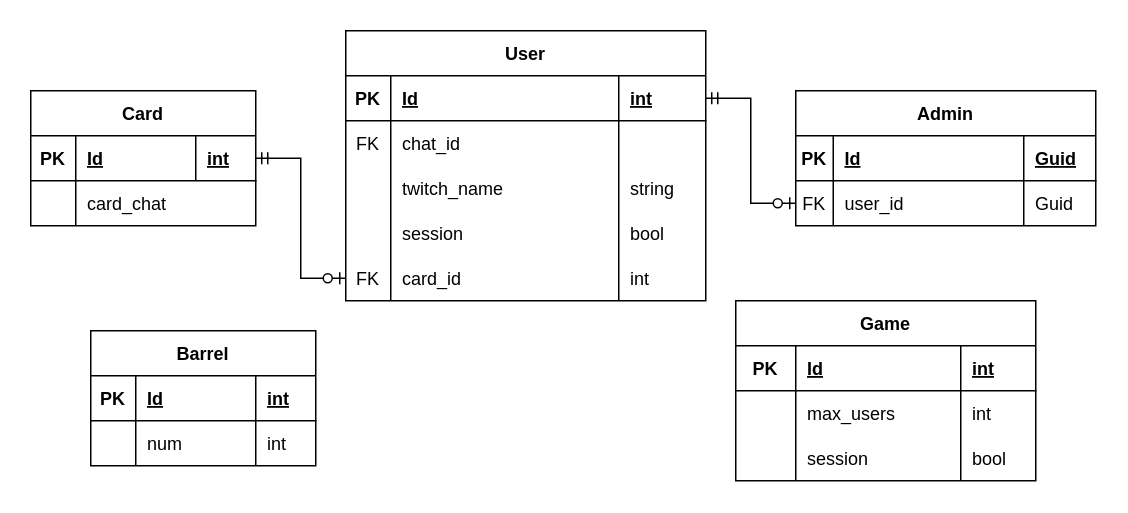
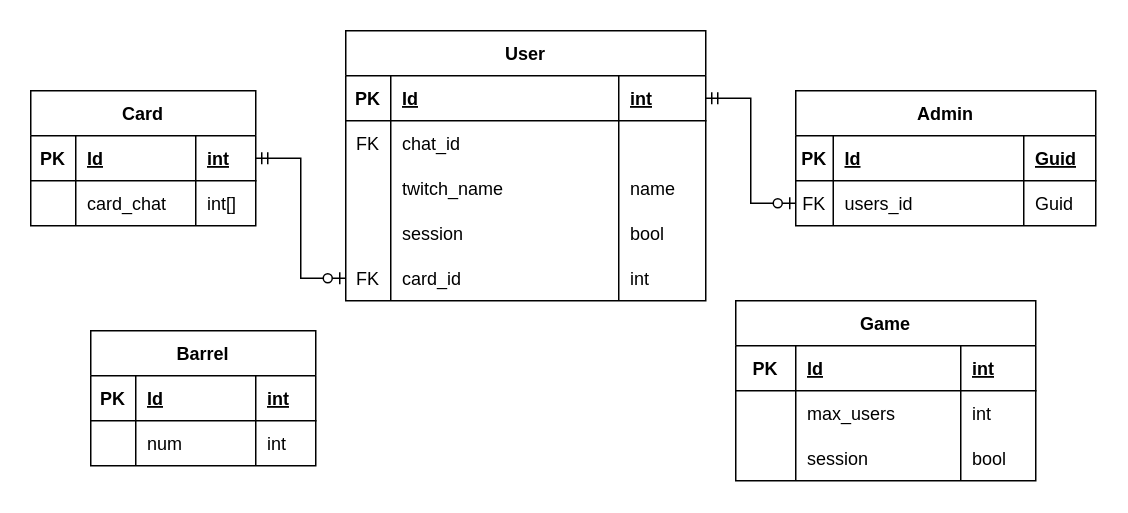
- <mxCell id="53" value="string" style="shape=partialRectangle;connectable=0;fillColor=none;top=0;left=0;bottom=0;right=0;align=left;spacingLeft=6;overflow=hidden;" parent="50" vertex="1"><mxGeometry x="182" width="58" height="30" as="geometry"><mxRectangle width="58" height="30" as="alternateBounds" /></mxGeometry></mxCell>
+ <mxCell id="53" value="name" style="shape=partialRectangle;connectable=0;fillColor=none;top=0;left=0;bottom=0;right=0;align=left;spacingLeft=6;overflow=hidden;" parent="50" vertex="1"><mxGeometry x="182" width="58" height="30" as="geometry"><mxRectangle width="58" height="30" as="alternateBounds" /></mxGeometry></mxCell>
+ <mxCell id="41" value="int[]" style="shape=partialRectangle;connectable=0;fillColor=none;top=0;left=0;bottom=0;right=0;align=left;spacingLeft=6;overflow=hidden;" parent="38" vertex="1"><mxGeometry x="110" width="40" height="30" as="geometry"><mxRectangle width="40" height="30" as="alternateBounds" /></mxGeometry></mxCell>
- <mxCell id="9" value="user_id" style="shape=partialRectangle;connectable=0;fillColor=none;top=0;left=0;bottom=0;right=0;align=left;spacingLeft=6;overflow=hidden;" parent="7" vertex="1"><mxGeometry x="25" width="127" height="30" as="geometry"><mxRectangle width="127" height="30" as="alternateBounds" /></mxGeometry></mxCell>
+ <mxCell id="9" value="users_id" style="shape=partialRectangle;connectable=0;fillColor=none;top=0;left=0;bottom=0;right=0;align=left;spacingLeft=6;overflow=hidden;" parent="7" vertex="1"><mxGeometry x="25" width="127" height="30" as="geometry"><mxRectangle width="127" height="30" as="alternateBounds" /></mxGeometry></mxCell>
